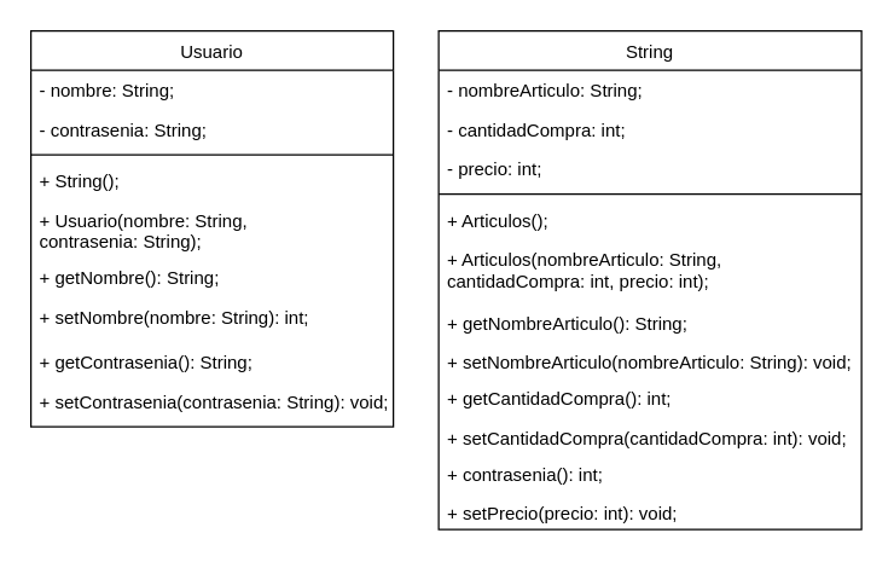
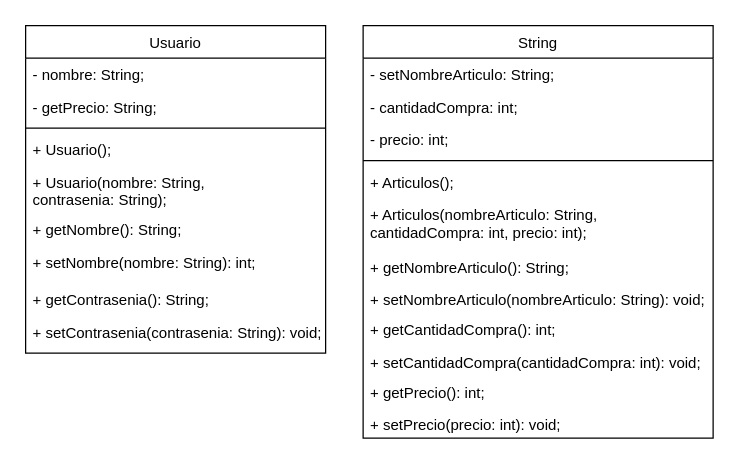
- <mxCell id="13" value="- nombreArticulo: String;" style="text;align=left;verticalAlign=top;spacingLeft=4;spacingRight=4;overflow=hidden;rotatable=0;points=[[0,0.5],[1,0.5]];portConstraint=eastwest;" parent="12" vertex="1"><mxGeometry y="26" width="280" height="26" as="geometry" /></mxCell>
+ <mxCell id="13" value="- setNombreArticulo: String;" style="text;align=left;verticalAlign=top;spacingLeft=4;spacingRight=4;overflow=hidden;rotatable=0;points=[[0,0.5],[1,0.5]];portConstraint=eastwest;" parent="12" vertex="1"><mxGeometry y="26" width="280" height="26" as="geometry" /></mxCell>
- <mxCell id="4" value="- contrasenia: String;" style="text;align=left;verticalAlign=top;spacingLeft=4;spacingRight=4;overflow=hidden;rotatable=0;points=[[0,0.5],[1,0.5]];portConstraint=eastwest;rounded=0;shadow=0;html=0;" parent="2" vertex="1"><mxGeometry y="52" width="240" height="26" as="geometry" /></mxCell>
+ <mxCell id="4" value="- getPrecio: String;" style="text;align=left;verticalAlign=top;spacingLeft=4;spacingRight=4;overflow=hidden;rotatable=0;points=[[0,0.5],[1,0.5]];portConstraint=eastwest;rounded=0;shadow=0;html=0;" parent="2" vertex="1"><mxGeometry y="52" width="240" height="26" as="geometry" /></mxCell>
- <mxCell id="6" value="+ String();" style="text;strokeColor=none;fillColor=none;align=left;verticalAlign=top;spacingLeft=4;spacingRight=4;overflow=hidden;rotatable=0;points=[[0,0.5],[1,0.5]];portConstraint=eastwest;" parent="2" vertex="1"><mxGeometry y="86" width="240" height="26" as="geometry" /></mxCell>
+ <mxCell id="6" value="+ Usuario();" style="text;strokeColor=none;fillColor=none;align=left;verticalAlign=top;spacingLeft=4;spacingRight=4;overflow=hidden;rotatable=0;points=[[0,0.5],[1,0.5]];portConstraint=eastwest;" parent="2" vertex="1"><mxGeometry y="86" width="240" height="26" as="geometry" /></mxCell>
- <mxCell id="23" value="+ contrasenia(): int;" style="text;strokeColor=none;fillColor=none;align=left;verticalAlign=top;spacingLeft=4;spacingRight=4;overflow=hidden;rotatable=0;points=[[0,0.5],[1,0.5]];portConstraint=eastwest;" parent="12" vertex="1"><mxGeometry y="280" width="280" height="26" as="geometry" /></mxCell>
+ <mxCell id="23" value="+ getPrecio(): int;" style="text;strokeColor=none;fillColor=none;align=left;verticalAlign=top;spacingLeft=4;spacingRight=4;overflow=hidden;rotatable=0;points=[[0,0.5],[1,0.5]];portConstraint=eastwest;" parent="12" vertex="1"><mxGeometry y="280" width="280" height="26" as="geometry" /></mxCell>
